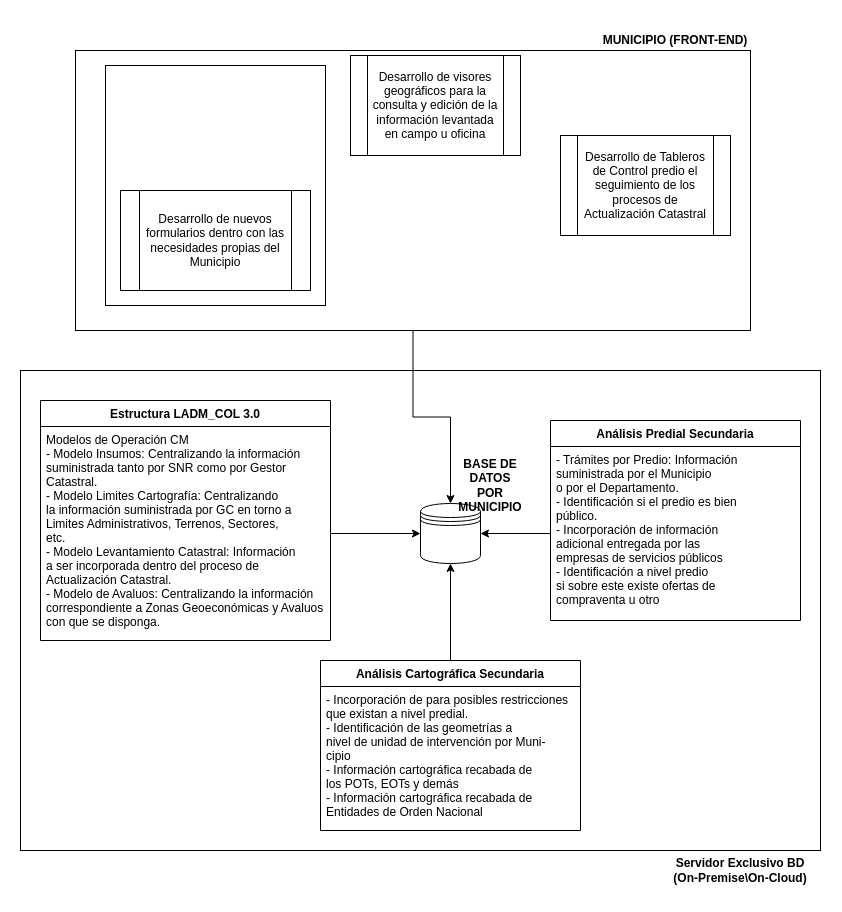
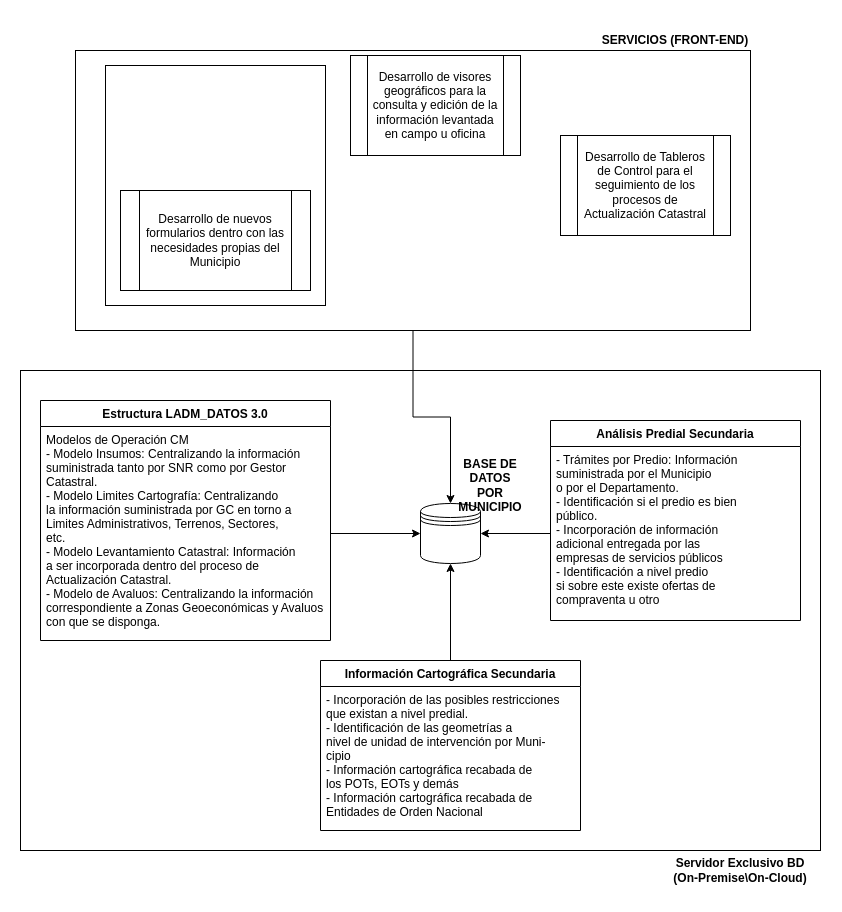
- <mxCell id="20" value="MUNICIPIO (FRONT-END)" style="text;html=1;strokeColor=none;fillColor=none;align=center;verticalAlign=middle;whiteSpace=wrap;rounded=0;fontStyle=1" vertex="1" parent="1"><mxGeometry x="595" y="20" width="160" height="40" as="geometry" /></mxCell>
+ <mxCell id="20" value="SERVICIOS (FRONT-END)" style="text;html=1;strokeColor=none;fillColor=none;align=center;verticalAlign=middle;whiteSpace=wrap;rounded=0;fontStyle=1" vertex="1" parent="1"><mxGeometry x="595" y="20" width="160" height="40" as="geometry" /></mxCell>
- <mxCell id="19" value="Desarrollo de Tableros de Control predio el seguimiento de los procesos de Actualización Catastral" style="shape=process;whiteSpace=wrap;html=1;backgroundOutline=1;" vertex="1" parent="1"><mxGeometry x="560" y="135" width="170" height="100" as="geometry" /></mxCell>
+ <mxCell id="19" value="Desarrollo de Tableros de Control para el seguimiento de los procesos de Actualización Catastral" style="shape=process;whiteSpace=wrap;html=1;backgroundOutline=1;" vertex="1" parent="1"><mxGeometry x="560" y="135" width="170" height="100" as="geometry" /></mxCell>
- <mxCell id="3" value="Estructura LADM_COL 3.0" style="swimlane;fontStyle=1;align=center;verticalAlign=top;childLayout=stackLayout;horizontal=1;startSize=26;horizontalStack=0;resizeParent=1;resizeParentMax=0;resizeLast=0;collapsible=1;marginBottom=0;" vertex="1" parent="1"><mxGeometry x="40" y="400" width="290" height="240" as="geometry" /></mxCell>
+ <mxCell id="3" value="Estructura LADM_DATOS 3.0" style="swimlane;fontStyle=1;align=center;verticalAlign=top;childLayout=stackLayout;horizontal=1;startSize=26;horizontalStack=0;resizeParent=1;resizeParentMax=0;resizeLast=0;collapsible=1;marginBottom=0;" vertex="1" parent="1"><mxGeometry x="40" y="400" width="290" height="240" as="geometry" /></mxCell>
- <mxCell id="12" value="Análisis Cartográfica Secundaria" style="swimlane;fontStyle=1;align=center;verticalAlign=top;childLayout=stackLayout;horizontal=1;startSize=26;horizontalStack=0;resizeParent=1;resizeParentMax=0;resizeLast=0;collapsible=1;marginBottom=0;" vertex="1" parent="1"><mxGeometry x="320" y="660" width="260" height="170" as="geometry" /></mxCell>
+ <mxCell id="12" value="Información Cartográfica Secundaria" style="swimlane;fontStyle=1;align=center;verticalAlign=top;childLayout=stackLayout;horizontal=1;startSize=26;horizontalStack=0;resizeParent=1;resizeParentMax=0;resizeLast=0;collapsible=1;marginBottom=0;" vertex="1" parent="1"><mxGeometry x="320" y="660" width="260" height="170" as="geometry" /></mxCell>
- <mxCell id="13" value="- Incorporación de para posibles restricciones&#10;que existan a nivel predial.&#10;- Identificación de las geometrías a &#10;nivel de unidad de intervención por Muni-&#10;cipio&#10;- Información cartográfica recabada de&#10;los POTs, EOTs y demás&#10;- Información cartográfica recabada de&#10;Entidades de Orden Nacional" style="text;strokeColor=none;fillColor=none;align=left;verticalAlign=top;spacingLeft=4;spacingRight=4;overflow=hidden;rotatable=0;points=[[0,0.5],[1,0.5]];portConstraint=eastwest;" vertex="1" parent="12"><mxGeometry y="26" width="260" height="144" as="geometry" /></mxCell>
+ <mxCell id="13" value="- Incorporación de las posibles restricciones&#10;que existan a nivel predial.&#10;- Identificación de las geometrías a &#10;nivel de unidad de intervención por Muni-&#10;cipio&#10;- Información cartográfica recabada de&#10;los POTs, EOTs y demás&#10;- Información cartográfica recabada de&#10;Entidades de Orden Nacional" style="text;strokeColor=none;fillColor=none;align=left;verticalAlign=top;spacingLeft=4;spacingRight=4;overflow=hidden;rotatable=0;points=[[0,0.5],[1,0.5]];portConstraint=eastwest;" vertex="1" parent="12"><mxGeometry y="26" width="260" height="144" as="geometry" /></mxCell>
